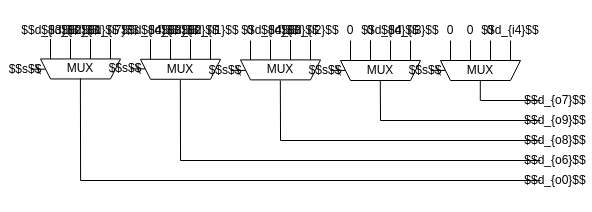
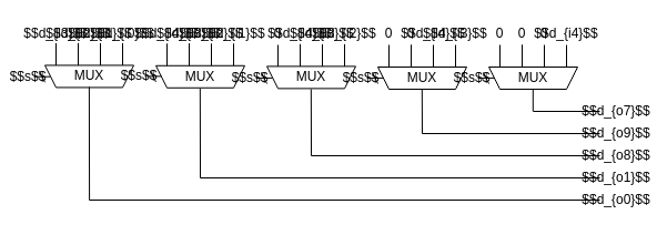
- <mxCell id="99" value="$$d_{i7}$$" style="text;html=1;align=center;verticalAlign=middle;whiteSpace=wrap;rounded=0;" vertex="1" parent="1"><mxGeometry x="100" y="20" width="20" height="20" as="geometry" /></mxCell>
+ <mxCell id="99" value="$$d_{i0}$$" style="text;html=1;align=center;verticalAlign=middle;whiteSpace=wrap;rounded=0;" vertex="1" parent="1"><mxGeometry x="100" y="20" width="20" height="20" as="geometry" /></mxCell>
- <mxCell id="63" value="$$d_{o6}$$" style="text;html=1;align=center;verticalAlign=middle;whiteSpace=wrap;rounded=0;" vertex="1" parent="1"><mxGeometry x="540" y="150" width="30" height="20" as="geometry" /></mxCell>
+ <mxCell id="63" value="$$d_{o1}$$" style="text;html=1;align=center;verticalAlign=middle;whiteSpace=wrap;rounded=0;" vertex="1" parent="1"><mxGeometry x="540" y="150" width="30" height="20" as="geometry" /></mxCell>
